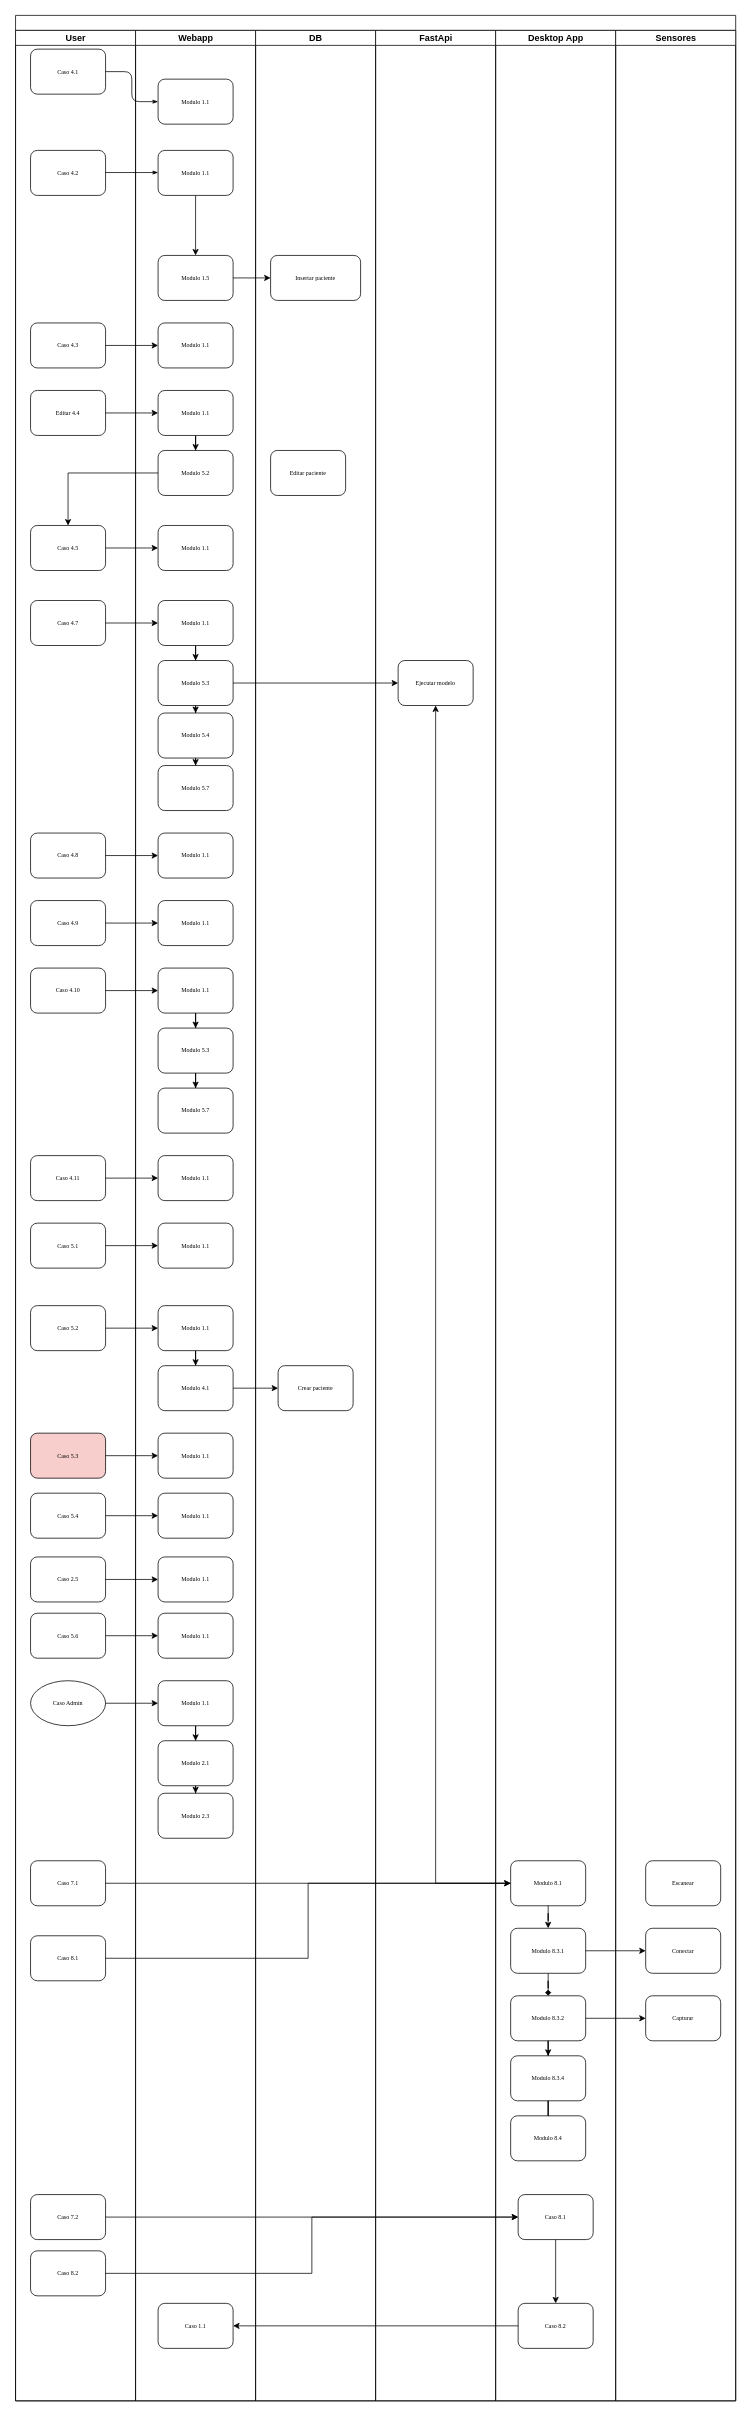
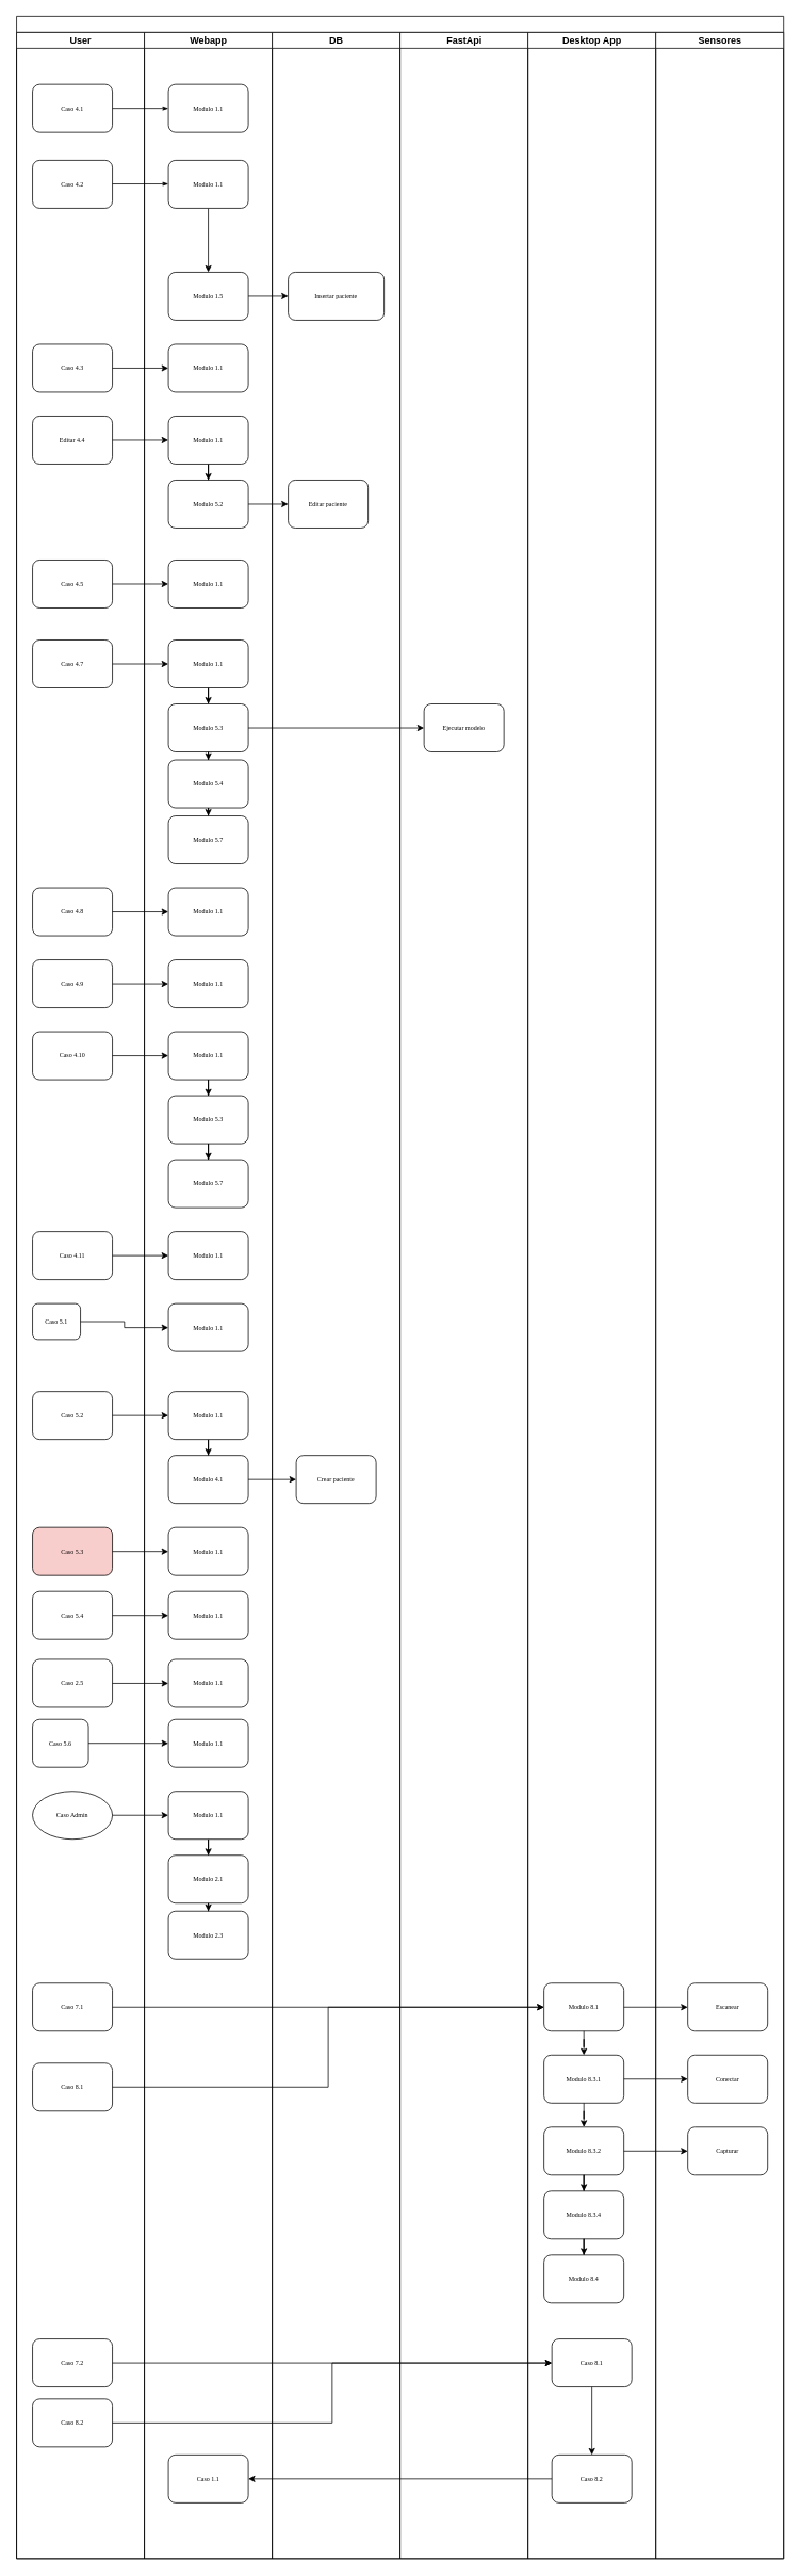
- <mxCell id="4" value="Caso 4.1" style="rounded=1;whiteSpace=wrap;html=1;shadow=0;labelBackgroundColor=none;strokeWidth=1;fontFamily=Verdana;fontSize=8;align=center;" parent="3" vertex="1"><mxGeometry x="20" y="25" width="100" height="60" as="geometry" /></mxCell>
+ <mxCell id="4" value="Caso 4.1" style="rounded=1;whiteSpace=wrap;html=1;shadow=0;labelBackgroundColor=none;strokeWidth=1;fontFamily=Verdana;fontSize=8;align=center;" parent="3" vertex="1"><mxGeometry x="20" y="65" width="100" height="60" as="geometry" /></mxCell>
- <mxCell id="73" value="" style="edgeStyle=orthogonalEdgeStyle;rounded=0;orthogonalLoop=1;jettySize=auto;html=1;" edge="1" parent="2" source="35" target="9"><mxGeometry relative="1" as="geometry" /></mxCell>
+ <mxCell id="73" value="" style="edgeStyle=orthogonalEdgeStyle;rounded=0;orthogonalLoop=1;jettySize=auto;html=1;" edge="1" parent="2" source="35" target="68"><mxGeometry relative="1" as="geometry" /></mxCell>
- <mxCell id="15" value="Caso 5.1" style="rounded=1;whiteSpace=wrap;html=1;shadow=0;labelBackgroundColor=none;strokeWidth=1;fontFamily=Verdana;fontSize=8;align=center;" vertex="1" parent="3"><mxGeometry x="20" y="1590" width="100" height="60" as="geometry" /></mxCell>
+ <mxCell id="15" value="Caso 5.1" style="rounded=1;whiteSpace=wrap;html=1;shadow=0;labelBackgroundColor=none;strokeWidth=1;fontFamily=Verdana;fontSize=8;align=center;" vertex="1" parent="3"><mxGeometry x="20" y="1590" width="60" height="45" as="geometry" /></mxCell>
- <mxCell id="109" value="" style="edgeStyle=orthogonalEdgeStyle;rounded=0;orthogonalLoop=1;jettySize=auto;html=1;" edge="1" parent="2" source="91" target="89"><mxGeometry relative="1" as="geometry" /></mxCell>
+ <mxCell id="109" value="" style="edgeStyle=orthogonalEdgeStyle;rounded=0;orthogonalLoop=1;jettySize=auto;html=1;" edge="1" parent="2" source="91" target="106"><mxGeometry relative="1" as="geometry" /></mxCell>
- <mxCell id="20" value="Caso 5.6" style="rounded=1;whiteSpace=wrap;html=1;shadow=0;labelBackgroundColor=none;strokeWidth=1;fontFamily=Verdana;fontSize=8;align=center;" vertex="1" parent="3"><mxGeometry x="20" y="2110" width="100" height="60" as="geometry" /></mxCell>
+ <mxCell id="20" value="Caso 5.6" style="rounded=1;whiteSpace=wrap;html=1;shadow=0;labelBackgroundColor=none;strokeWidth=1;fontFamily=Verdana;fontSize=8;align=center;" vertex="1" parent="3"><mxGeometry x="20" y="2110" width="70" height="60" as="geometry" /></mxCell>
- <mxCell id="95" value="" style="edgeStyle=orthogonalEdgeStyle;rounded=0;orthogonalLoop=1;jettySize=auto;html=1;endArrow=diamond;" edge="1" parent="90" source="92" target="94"><mxGeometry relative="1" as="geometry" /></mxCell>
+ <mxCell id="95" value="" style="edgeStyle=orthogonalEdgeStyle;rounded=0;orthogonalLoop=1;jettySize=auto;html=1;" edge="1" parent="90" source="92" target="94"><mxGeometry relative="1" as="geometry" /></mxCell>
- <mxCell id="99" value="" style="edgeStyle=orthogonalEdgeStyle;rounded=0;orthogonalLoop=1;jettySize=auto;html=1;endArrow=none;" edge="1" parent="90" source="96" target="98"><mxGeometry relative="1" as="geometry" /></mxCell>
+ <mxCell id="99" value="" style="edgeStyle=orthogonalEdgeStyle;rounded=0;orthogonalLoop=1;jettySize=auto;html=1;" edge="1" parent="90" source="96" target="98"><mxGeometry relative="1" as="geometry" /></mxCell>
